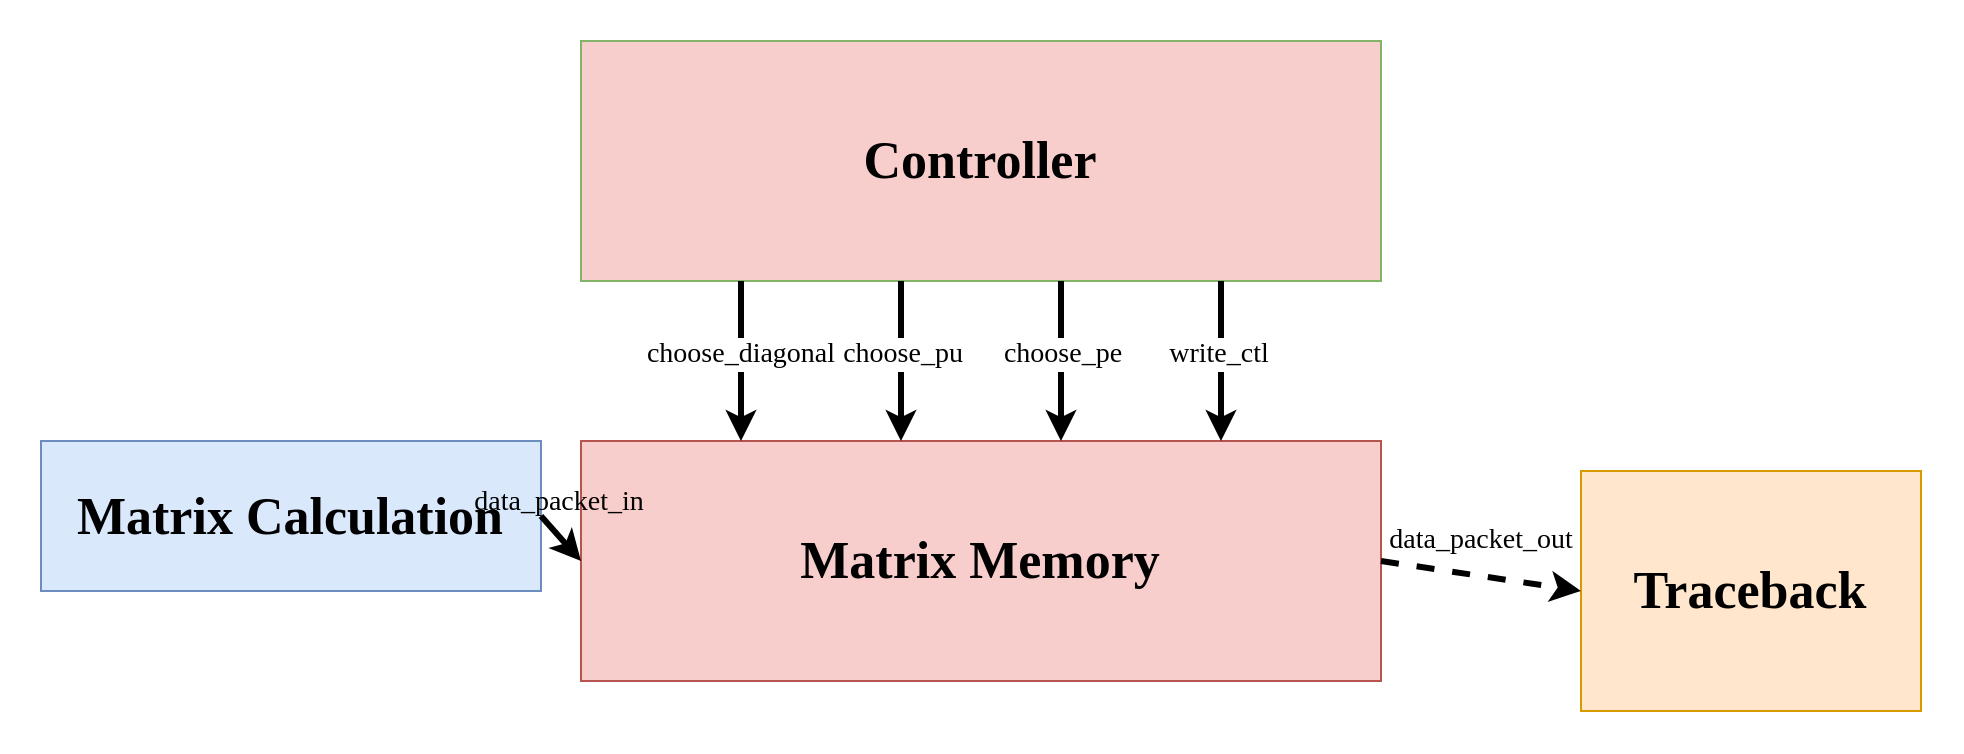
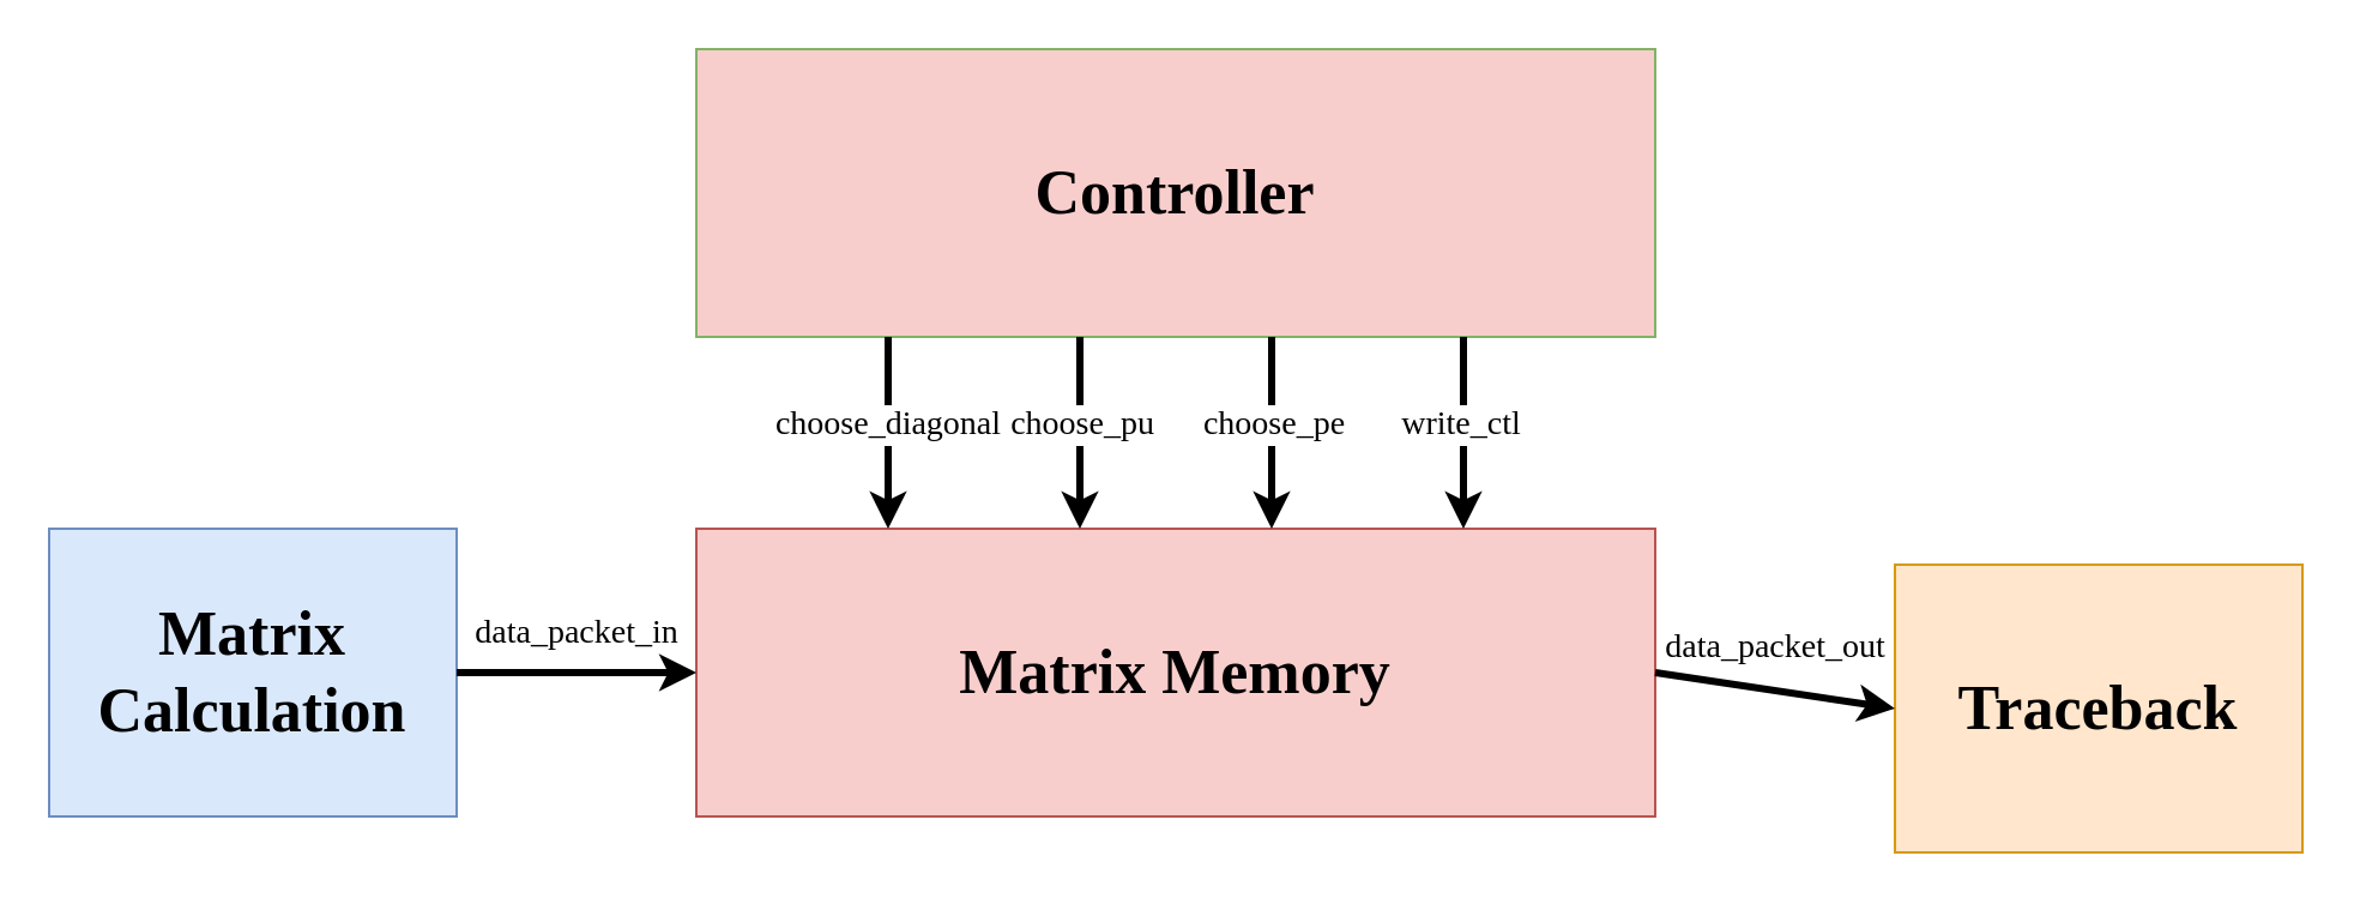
- <mxCell id="3" value="&lt;font size=&quot;1&quot; face=&quot;Garamond&quot;&gt;&lt;b style=&quot;font-size: 26px;&quot;&gt;Matrix Calculation&lt;/b&gt;&lt;/font&gt;" style="rounded=0;whiteSpace=wrap;html=1;fillColor=#dae8fc;strokeColor=#6c8ebf;" parent="1" vertex="1"><mxGeometry x="20" y="220" width="250" height="75" as="geometry" /></mxCell>
+ <mxCell id="3" value="&lt;font size=&quot;1&quot; face=&quot;Garamond&quot;&gt;&lt;b style=&quot;font-size: 26px;&quot;&gt;Matrix Calculation&lt;/b&gt;&lt;/font&gt;" style="rounded=0;whiteSpace=wrap;html=1;fillColor=#dae8fc;strokeColor=#6c8ebf;" parent="1" vertex="1"><mxGeometry x="20" y="220" width="170" height="120" as="geometry" /></mxCell>
- <mxCell id="16" value="" style="endArrow=classic;html=1;rounded=0;exitX=1;exitY=0.5;exitDx=0;exitDy=0;entryX=0;entryY=0.5;entryDx=0;entryDy=0;strokeWidth=3;dashed=1;" parent="1" source="2" target="4" edge="1"><mxGeometry width="50" height="50" relative="1" as="geometry"><mxPoint x="410" y="260" as="sourcePoint" /><mxPoint x="460" y="210" as="targetPoint" /></mxGeometry></mxCell>
+ <mxCell id="16" value="" style="endArrow=classic;html=1;rounded=0;exitX=1;exitY=0.5;exitDx=0;exitDy=0;entryX=0;entryY=0.5;entryDx=0;entryDy=0;strokeWidth=3;" parent="1" source="2" target="4" edge="1"><mxGeometry width="50" height="50" relative="1" as="geometry"><mxPoint x="410" y="260" as="sourcePoint" /><mxPoint x="460" y="210" as="targetPoint" /></mxGeometry></mxCell>
